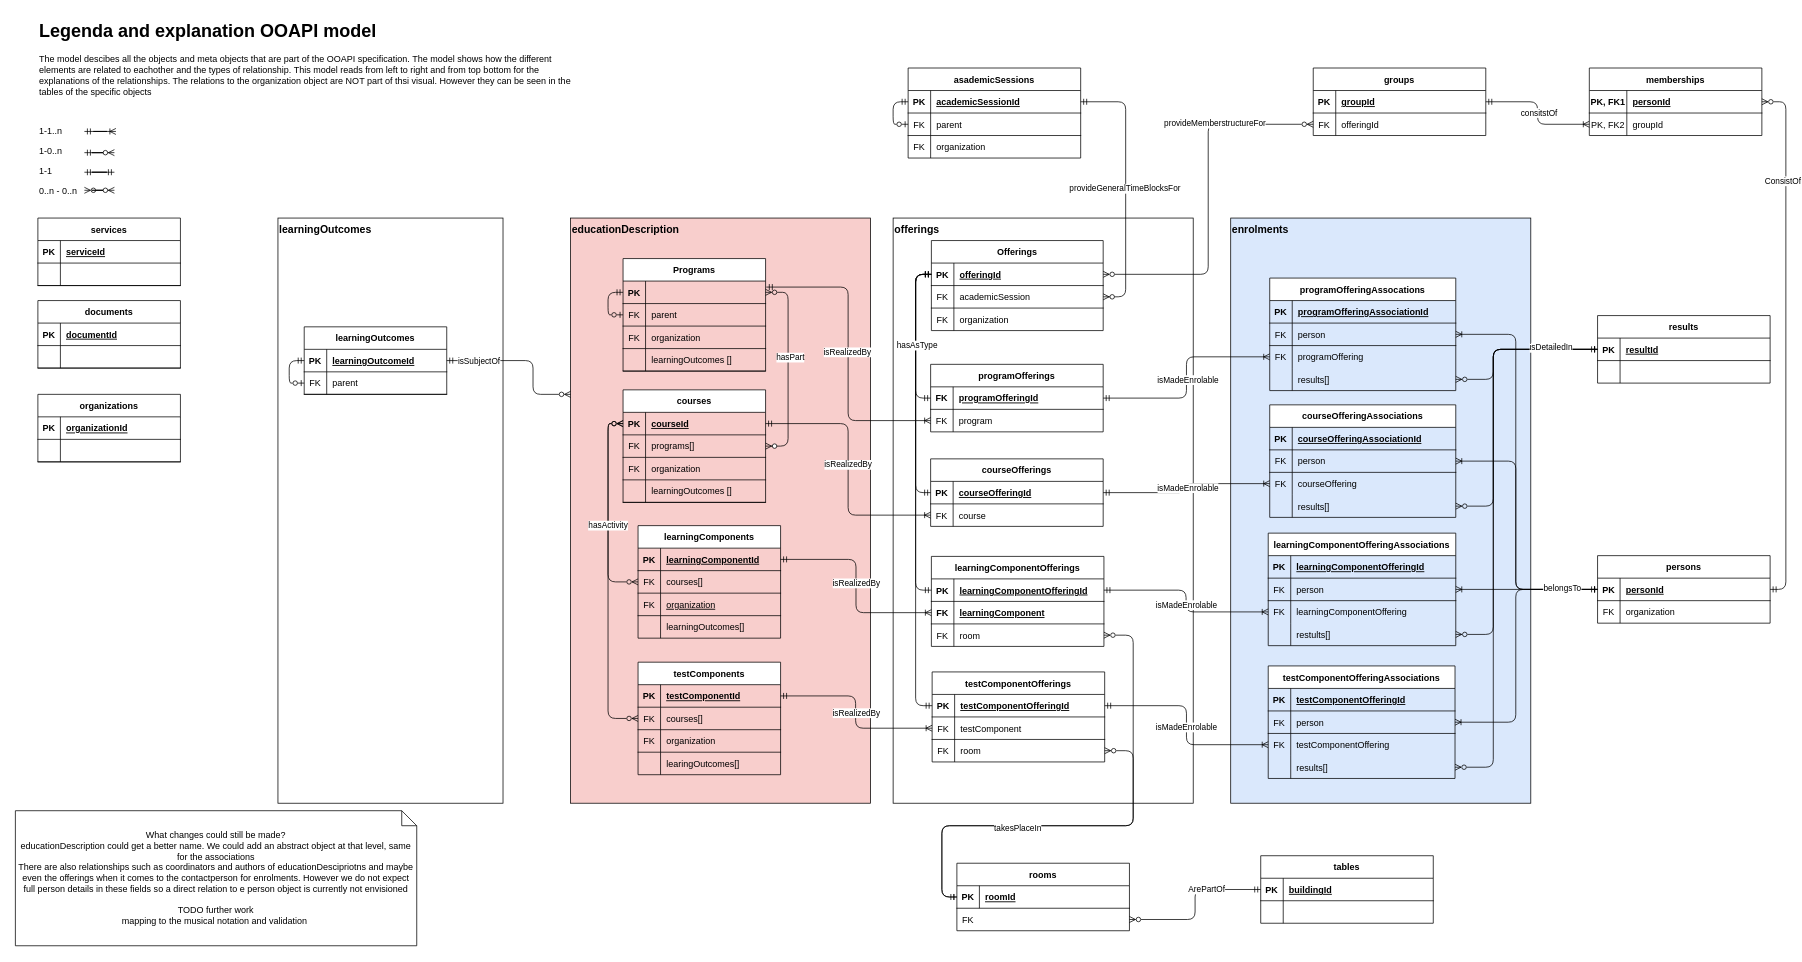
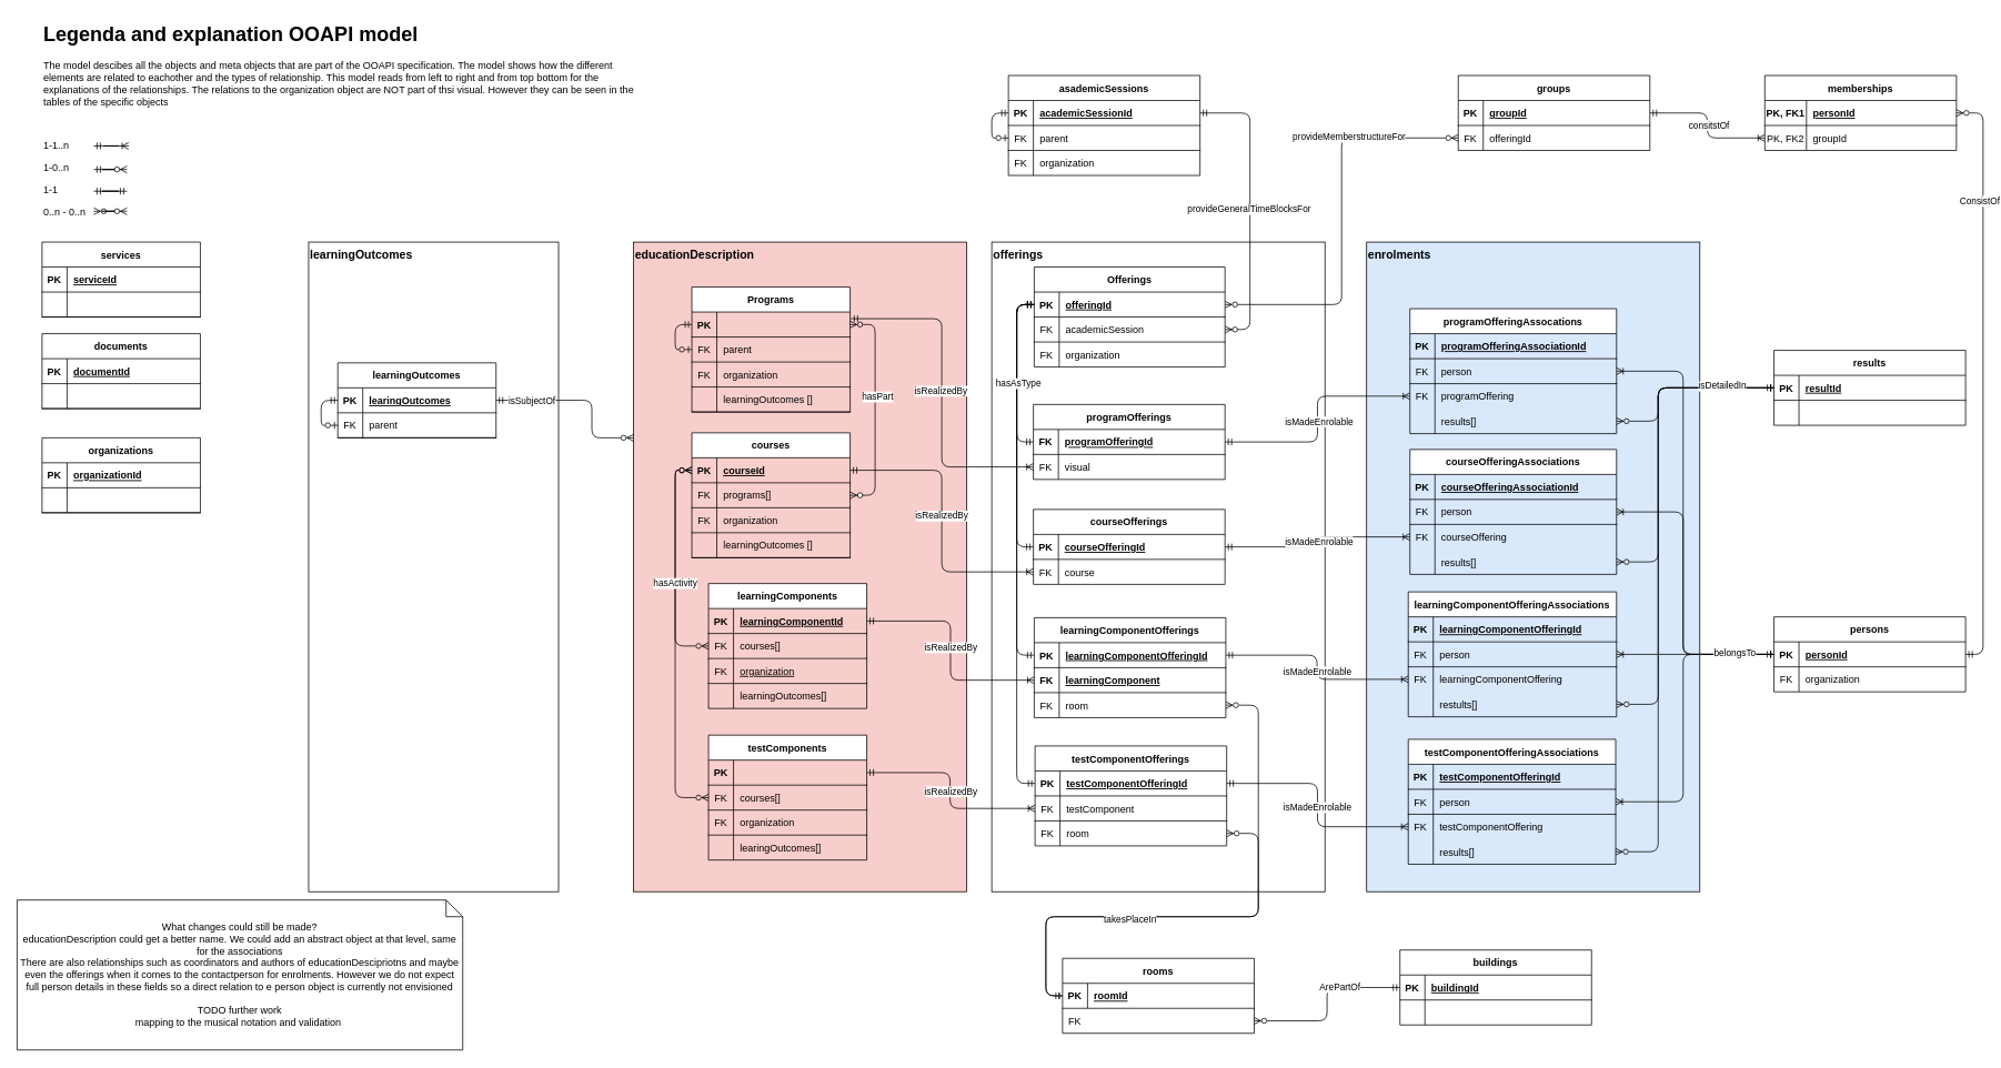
- <mxCell id="156" value="learningOutcomeId" style="shape=partialRectangle;overflow=hidden;connectable=0;fillColor=none;top=0;left=0;bottom=0;right=0;align=left;spacingLeft=6;fontStyle=5;" parent="154" vertex="1"><mxGeometry x="30" width="160" height="30" as="geometry"><mxRectangle width="160" height="30" as="alternateBounds" /></mxGeometry></mxCell>
+ <mxCell id="156" value="learingOutcomes" style="shape=partialRectangle;overflow=hidden;connectable=0;fillColor=none;top=0;left=0;bottom=0;right=0;align=left;spacingLeft=6;fontStyle=5;" parent="154" vertex="1"><mxGeometry x="30" width="160" height="30" as="geometry"><mxRectangle width="160" height="30" as="alternateBounds" /></mxGeometry></mxCell>
- <mxCell id="76" value="program" style="shape=partialRectangle;overflow=hidden;connectable=0;fillColor=none;top=0;left=0;bottom=0;right=0;align=left;spacingLeft=6;" parent="74" vertex="1"><mxGeometry x="30" width="200" height="30" as="geometry"><mxRectangle width="200" height="30" as="alternateBounds" /></mxGeometry></mxCell>
+ <mxCell id="76" value="visual" style="shape=partialRectangle;overflow=hidden;connectable=0;fillColor=none;top=0;left=0;bottom=0;right=0;align=left;spacingLeft=6;" parent="74" vertex="1"><mxGeometry x="30" width="200" height="30" as="geometry"><mxRectangle width="200" height="30" as="alternateBounds" /></mxGeometry></mxCell>
- <mxCell id="58" value="testComponentId" style="shape=partialRectangle;overflow=hidden;connectable=0;fillColor=none;top=0;left=0;bottom=0;right=0;align=left;spacingLeft=6;fontStyle=5;" parent="56" vertex="1"><mxGeometry x="30" width="160" height="30" as="geometry"><mxRectangle width="160" height="30" as="alternateBounds" /></mxGeometry></mxCell>
- <mxCell id="242" value="tables" style="shape=table;startSize=30;container=1;collapsible=1;childLayout=tableLayout;fixedRows=1;rowLines=0;fontStyle=1;align=center;resizeLast=1;" parent="1" vertex="1"><mxGeometry x="1680" y="1140" width="230" height="90" as="geometry" /></mxCell>
+ <mxCell id="242" value="buildings" style="shape=table;startSize=30;container=1;collapsible=1;childLayout=tableLayout;fixedRows=1;rowLines=0;fontStyle=1;align=center;resizeLast=1;" parent="1" vertex="1"><mxGeometry x="1680" y="1140" width="230" height="90" as="geometry" /></mxCell>
